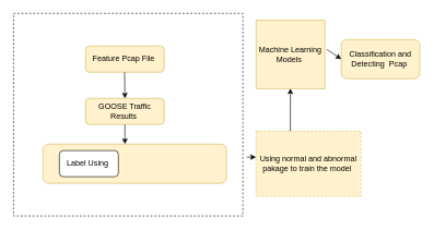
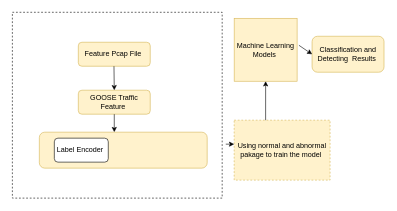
- <mxCell id="10" value="Classification and Detecting&amp;nbsp; Pcap&amp;nbsp;" style="rounded=1;whiteSpace=wrap;html=1;fillColor=#fff2cc;strokeColor=#d6b656;" vertex="1" parent="1"><mxGeometry x="520" y="60" width="120" height="60" as="geometry" /></mxCell>
+ <mxCell id="10" value="Classification and Detecting&amp;nbsp; Results&amp;nbsp;" style="rounded=1;whiteSpace=wrap;html=1;fillColor=#fff2cc;strokeColor=#d6b656;" vertex="1" parent="1"><mxGeometry x="520" y="60" width="120" height="60" as="geometry" /></mxCell>
- <mxCell id="4" value="GOOSE Traffic Results&amp;nbsp;" style="rounded=1;whiteSpace=wrap;html=1;fillColor=#fff2cc;strokeColor=#d6b656;" vertex="1" parent="1"><mxGeometry x="130" y="150" width="120" height="40" as="geometry" /></mxCell>
+ <mxCell id="4" value="GOOSE Traffic Feature&amp;nbsp;" style="rounded=1;whiteSpace=wrap;html=1;fillColor=#fff2cc;strokeColor=#d6b656;" vertex="1" parent="1"><mxGeometry x="130" y="150" width="120" height="40" as="geometry" /></mxCell>
- <mxCell id="8" value="Label Using&amp;nbsp;" style="rounded=1;whiteSpace=wrap;html=1;" vertex="1" parent="1"><mxGeometry x="90" y="230" width="90" height="40" as="geometry" /></mxCell>
+ <mxCell id="8" value="Label Encoder&amp;nbsp;" style="rounded=1;whiteSpace=wrap;html=1;" vertex="1" parent="1"><mxGeometry x="90" y="230" width="90" height="40" as="geometry" /></mxCell>
